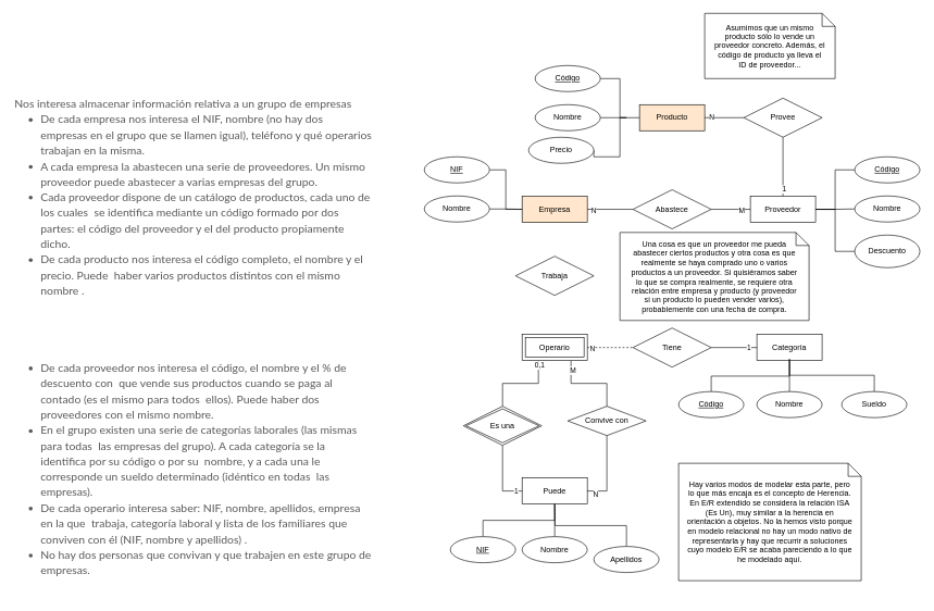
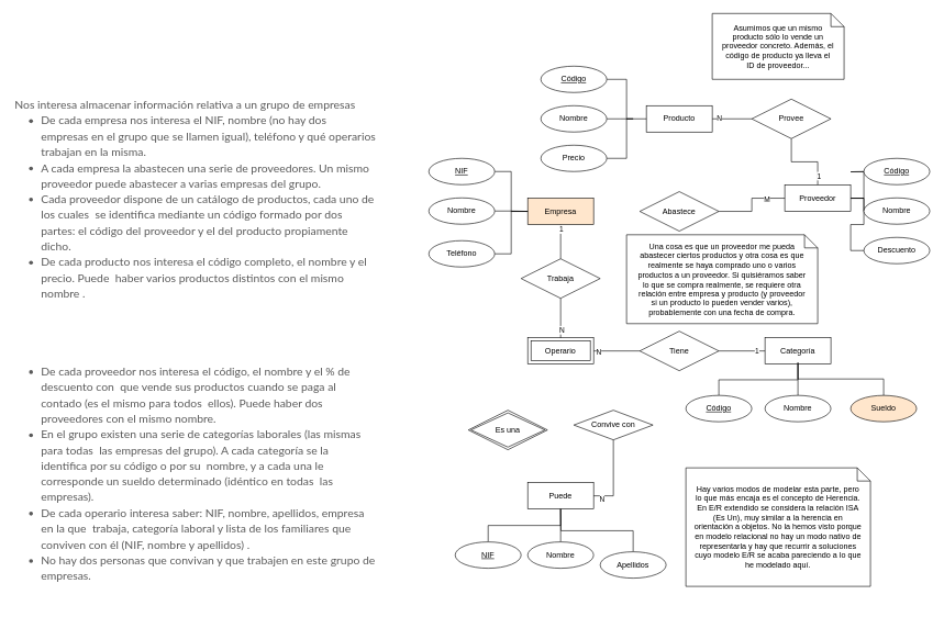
- <mxCell id="49" value="Producto" style="whiteSpace=wrap;html=1;align=center;fillColor=#ffe6cc;" vertex="1" parent="1"><mxGeometry x="980" y="160" width="100" height="40" as="geometry" /></mxCell>
+ <mxCell id="49" value="Producto" style="whiteSpace=wrap;html=1;align=center;" vertex="1" parent="1"><mxGeometry x="980" y="160" width="100" height="40" as="geometry" /></mxCell>
- <mxCell id="54" value="Precio" style="ellipse;whiteSpace=wrap;html=1;align=center;" vertex="1" parent="1"><mxGeometry x="810" y="210" width="100" height="40" as="geometry" /></mxCell>
+ <mxCell id="54" value="Precio" style="ellipse;whiteSpace=wrap;html=1;align=center;" vertex="1" parent="1"><mxGeometry x="820" y="220" width="100" height="40" as="geometry" /></mxCell>
- <mxCell id="4" style="edgeStyle=orthogonalEdgeStyle;rounded=0;orthogonalLoop=1;jettySize=auto;html=1;entryX=0;entryY=0.5;entryDx=0;entryDy=0;endArrow=none;endFill=0;" edge="1" parent="1" source="6" target="46"><mxGeometry relative="1" as="geometry" /></mxCell>
- <mxCell id="5" value="N" style="edgeLabel;html=1;align=center;verticalAlign=middle;resizable=0;points=[];" vertex="1" connectable="0" parent="4"><mxGeometry x="-0.736" y="-1" relative="1" as="geometry"><mxPoint as="offset" /></mxGeometry></mxCell>
- <mxCell id="43" value="Proveedor" style="whiteSpace=wrap;html=1;align=center;" vertex="1" parent="1"><mxGeometry x="1150" y="300.5" width="100" height="40" as="geometry" /></mxCell>
+ <mxCell id="43" value="Proveedor" style="whiteSpace=wrap;html=1;align=center;" vertex="1" parent="1"><mxGeometry x="1190" y="280.5" width="100" height="40" as="geometry" /></mxCell>
+ <mxCell id="11" style="edgeStyle=orthogonalEdgeStyle;rounded=0;orthogonalLoop=1;jettySize=auto;html=1;entryX=0;entryY=0.5;entryDx=0;entryDy=0;endArrow=none;endFill=0;" edge="1" parent="1" source="12" target="6"><mxGeometry relative="1" as="geometry" /></mxCell>
+ <mxCell id="2" style="edgeStyle=orthogonalEdgeStyle;rounded=0;orthogonalLoop=1;jettySize=auto;html=1;entryX=0.5;entryY=0;entryDx=0;entryDy=0;endArrow=none;endFill=0;" edge="1" parent="1" source="6" target="37"><mxGeometry relative="1" as="geometry" /></mxCell>
+ <mxCell id="3" value="1" style="edgeLabel;html=1;align=center;verticalAlign=middle;resizable=0;points=[];" vertex="1" connectable="0" parent="2"><mxGeometry x="-0.736" relative="1" as="geometry"><mxPoint as="offset" /></mxGeometry></mxCell>
+ <mxCell id="12" value="Teléfono" style="ellipse;whiteSpace=wrap;html=1;align=center;" vertex="1" parent="1"><mxGeometry x="650" y="365" width="100" height="40" as="geometry" /></mxCell>
- <mxCell id="60" value="Descuento" style="ellipse;whiteSpace=wrap;html=1;align=center;" vertex="1" parent="1"><mxGeometry x="1310" y="360" width="100" height="50" as="geometry" /></mxCell>
+ <mxCell id="60" value="Descuento" style="ellipse;whiteSpace=wrap;html=1;align=center;" vertex="1" parent="1"><mxGeometry x="1310" y="360" width="100" height="40" as="geometry" /></mxCell>
+ <mxCell id="35" style="edgeStyle=orthogonalEdgeStyle;rounded=0;orthogonalLoop=1;jettySize=auto;html=1;entryX=0.5;entryY=0;entryDx=0;entryDy=0;endArrow=none;endFill=0;" edge="1" parent="1" source="37" target="31"><mxGeometry relative="1" as="geometry" /></mxCell>
+ <mxCell id="36" value="N" style="edgeLabel;html=1;align=center;verticalAlign=middle;resizable=0;points=[];" vertex="1" connectable="0" parent="35"><mxGeometry x="0.589" y="1" relative="1" as="geometry"><mxPoint as="offset" /></mxGeometry></mxCell>
- <mxCell id="29" style="edgeStyle=orthogonalEdgeStyle;rounded=0;orthogonalLoop=1;jettySize=auto;html=1;entryX=0;entryY=0.5;entryDx=0;entryDy=0;endArrow=none;endFill=0;dashed=1;" edge="1" parent="1" source="31" target="70"><mxGeometry relative="1" as="geometry" /></mxCell>
+ <mxCell id="29" style="edgeStyle=orthogonalEdgeStyle;rounded=0;orthogonalLoop=1;jettySize=auto;html=1;entryX=0;entryY=0.5;entryDx=0;entryDy=0;endArrow=none;endFill=0;" edge="1" parent="1" source="31" target="70"><mxGeometry relative="1" as="geometry" /></mxCell>
- <mxCell id="25" style="edgeStyle=orthogonalEdgeStyle;rounded=0;orthogonalLoop=1;jettySize=auto;html=1;entryX=0.5;entryY=0;entryDx=0;entryDy=0;endArrow=none;endFill=0;exitX=0.25;exitY=1;exitDx=0;exitDy=0;" edge="1" parent="1" source="31" target="34"><mxGeometry relative="1" as="geometry" /></mxCell>
- <mxCell id="26" value="0,1" style="edgeLabel;html=1;align=center;verticalAlign=middle;resizable=0;points=[];" vertex="1" connectable="0" parent="25"><mxGeometry x="-0.888" y="1" relative="1" as="geometry"><mxPoint as="offset" /></mxGeometry></mxCell>
- <mxCell id="27" style="edgeStyle=orthogonalEdgeStyle;rounded=0;orthogonalLoop=1;jettySize=auto;html=1;entryX=0.5;entryY=0;entryDx=0;entryDy=0;endArrow=none;endFill=0;exitX=0.75;exitY=1;exitDx=0;exitDy=0;" edge="1" parent="1" source="31" target="24"><mxGeometry relative="1" as="geometry" /></mxCell>
- <mxCell id="28" value="M" style="edgeLabel;html=1;align=center;verticalAlign=middle;resizable=0;points=[];" vertex="1" connectable="0" parent="27"><mxGeometry x="-0.757" y="2" relative="1" as="geometry"><mxPoint as="offset" /></mxGeometry></mxCell>
- <mxCell id="67" value="Sueldo" style="ellipse;whiteSpace=wrap;html=1;align=center;" vertex="1" parent="1"><mxGeometry x="1290" y="600" width="100" height="40" as="geometry" /></mxCell>
+ <mxCell id="67" value="Sueldo" style="ellipse;whiteSpace=wrap;html=1;align=center;fillColor=#ffe6cc;" vertex="1" parent="1"><mxGeometry x="1290" y="600" width="100" height="40" as="geometry" /></mxCell>
- <mxCell id="32" style="edgeStyle=orthogonalEdgeStyle;rounded=0;orthogonalLoop=1;jettySize=auto;html=1;entryX=0;entryY=0.5;entryDx=0;entryDy=0;endArrow=none;endFill=0;" edge="1" parent="1" source="34" target="15"><mxGeometry relative="1" as="geometry" /></mxCell>
- <mxCell id="33" value="1" style="edgeLabel;html=1;align=center;verticalAlign=middle;resizable=0;points=[];" vertex="1" connectable="0" parent="32"><mxGeometry x="0.793" relative="1" as="geometry"><mxPoint as="offset" /></mxGeometry></mxCell>
